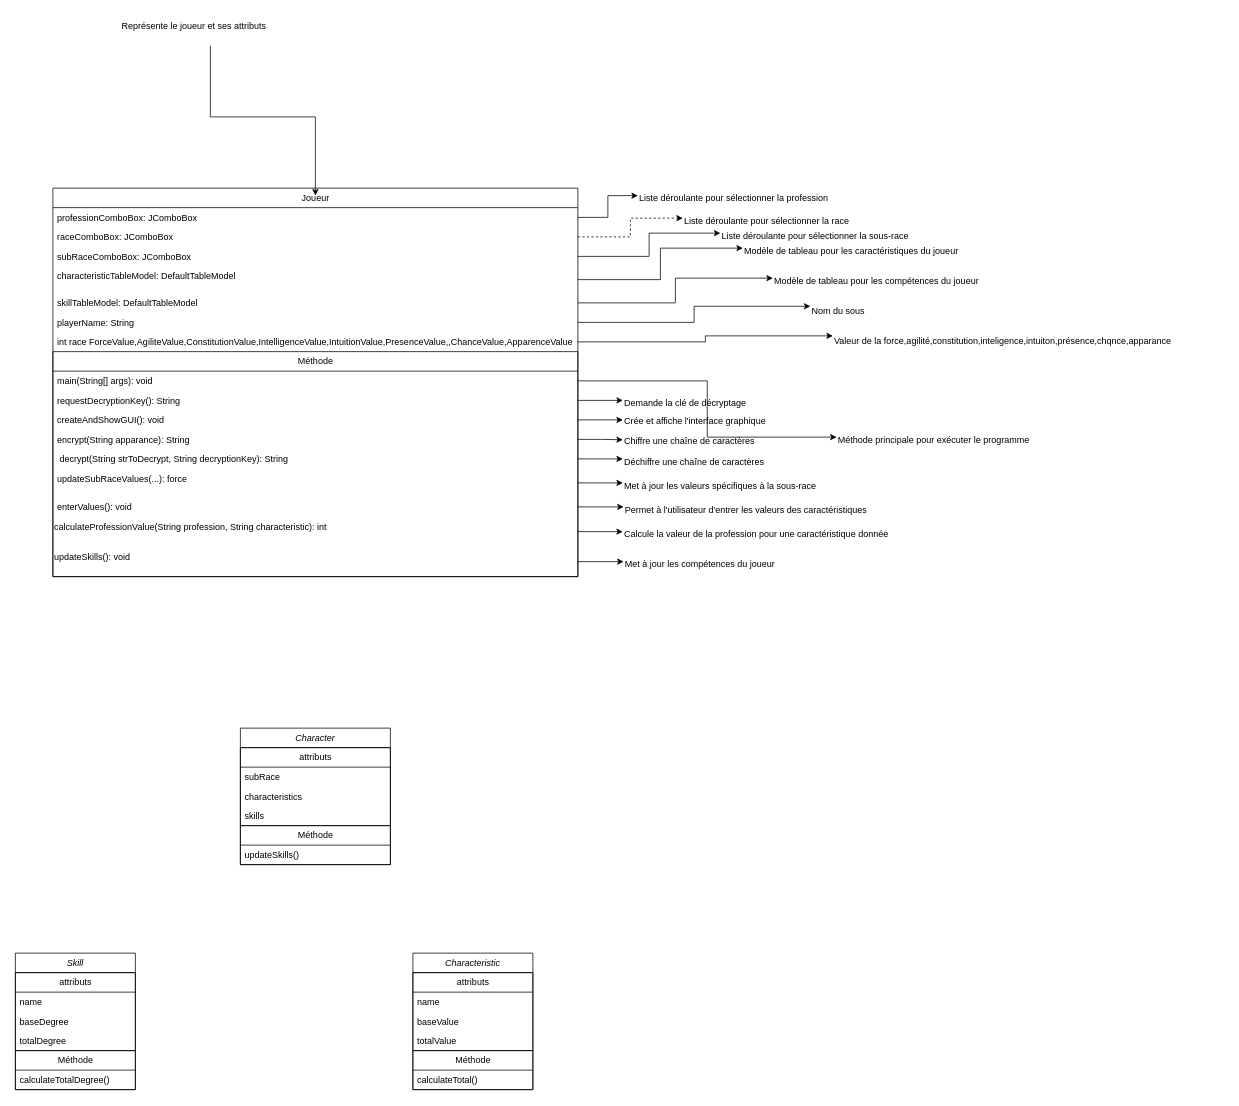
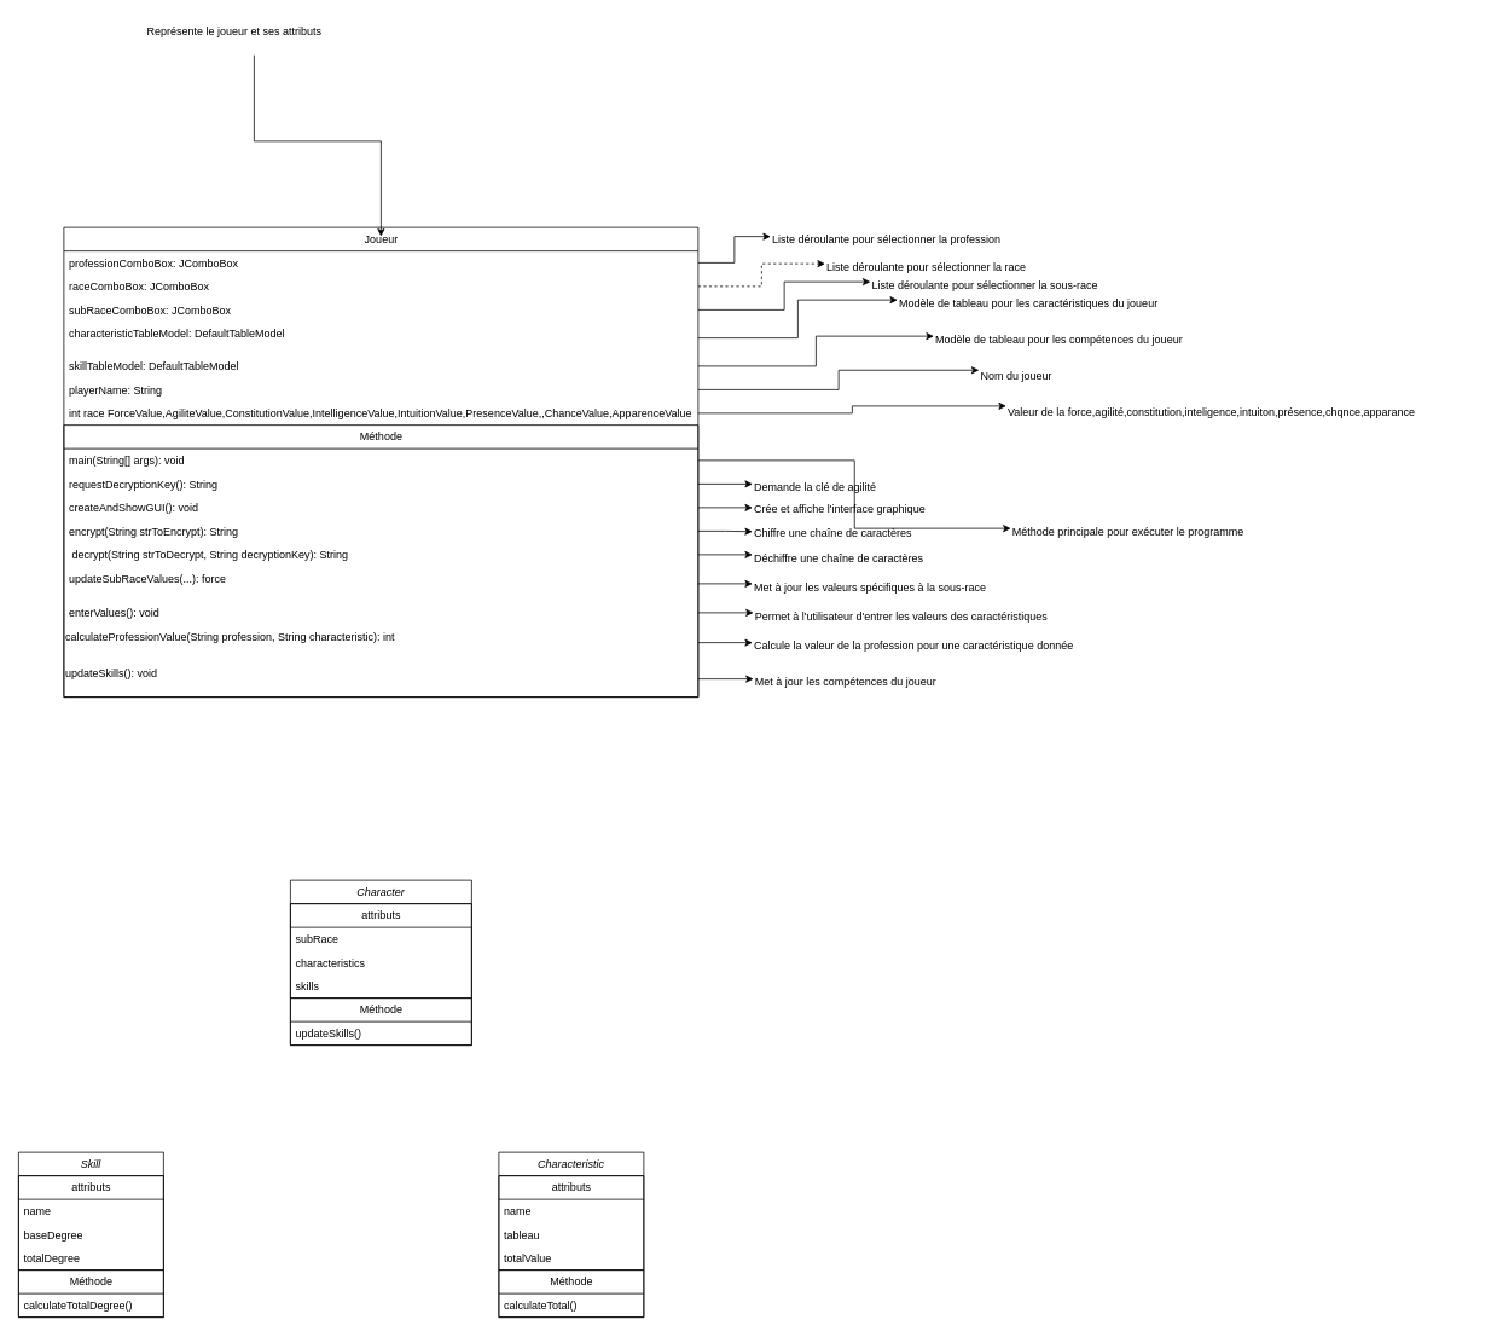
- <mxCell id="49" value="Nom du sous" style="text;whiteSpace=wrap;" vertex="1" parent="1"><mxGeometry x="1080" y="400" width="110" height="30" as="geometry" /></mxCell>
+ <mxCell id="49" value="Nom du joueur" style="text;whiteSpace=wrap;" vertex="1" parent="1"><mxGeometry x="1080" y="400" width="110" height="30" as="geometry" /></mxCell>
- <mxCell id="53" value="Demande la clé de décryptage" style="text;whiteSpace=wrap;" vertex="1" parent="1"><mxGeometry x="830" y="523" width="200" height="20" as="geometry" /></mxCell>
+ <mxCell id="53" value="Demande la clé de agilité" style="text;whiteSpace=wrap;" vertex="1" parent="1"><mxGeometry x="830" y="523" width="200" height="20" as="geometry" /></mxCell>
- <mxCell id="35" value="encrypt(String apparance): String" style="text;strokeColor=none;fillColor=none;align=left;verticalAlign=top;spacingLeft=4;spacingRight=4;overflow=hidden;rotatable=0;points=[[0,0.5],[1,0.5]];portConstraint=eastwest;whiteSpace=wrap;html=1;" parent="31" vertex="1"><mxGeometry y="104" width="700" height="26" as="geometry" /></mxCell>
+ <mxCell id="35" value="encrypt(String strToEncrypt): String" style="text;strokeColor=none;fillColor=none;align=left;verticalAlign=top;spacingLeft=4;spacingRight=4;overflow=hidden;rotatable=0;points=[[0,0.5],[1,0.5]];portConstraint=eastwest;whiteSpace=wrap;html=1;" parent="31" vertex="1"><mxGeometry y="104" width="700" height="26" as="geometry" /></mxCell>
- <mxCell id="19" value="baseValue" style="text;strokeColor=none;fillColor=none;align=left;verticalAlign=top;spacingLeft=4;spacingRight=4;overflow=hidden;rotatable=0;points=[[0,0.5],[1,0.5]];portConstraint=eastwest;whiteSpace=wrap;html=1;" parent="17" vertex="1"><mxGeometry y="52" width="160" height="26" as="geometry" /></mxCell>
+ <mxCell id="19" value="tableau" style="text;strokeColor=none;fillColor=none;align=left;verticalAlign=top;spacingLeft=4;spacingRight=4;overflow=hidden;rotatable=0;points=[[0,0.5],[1,0.5]];portConstraint=eastwest;whiteSpace=wrap;html=1;" parent="17" vertex="1"><mxGeometry y="52" width="160" height="26" as="geometry" /></mxCell>
